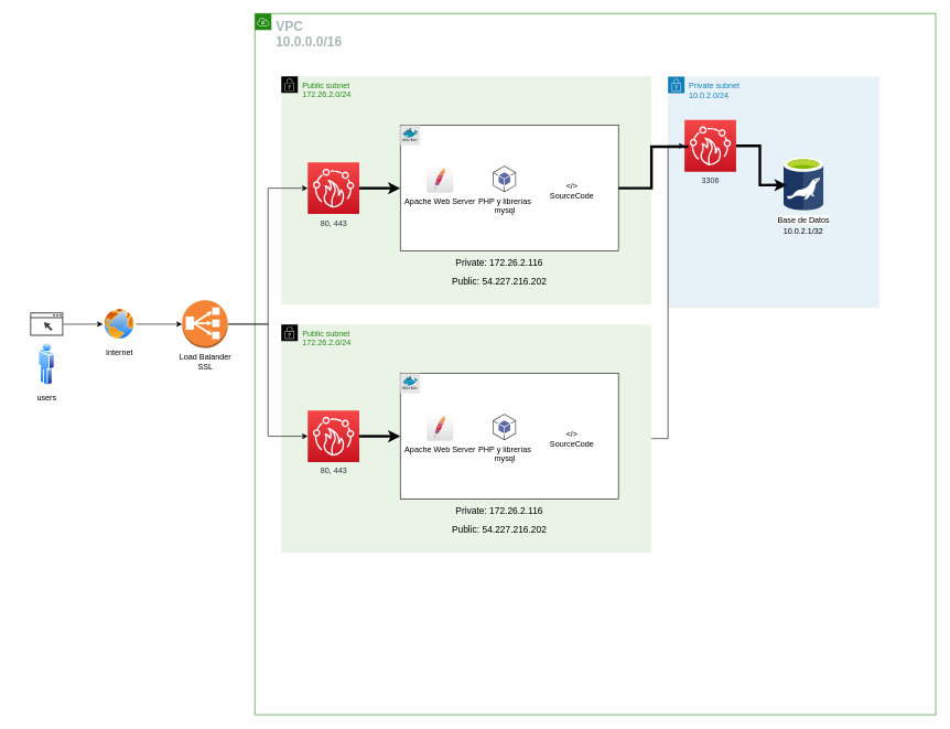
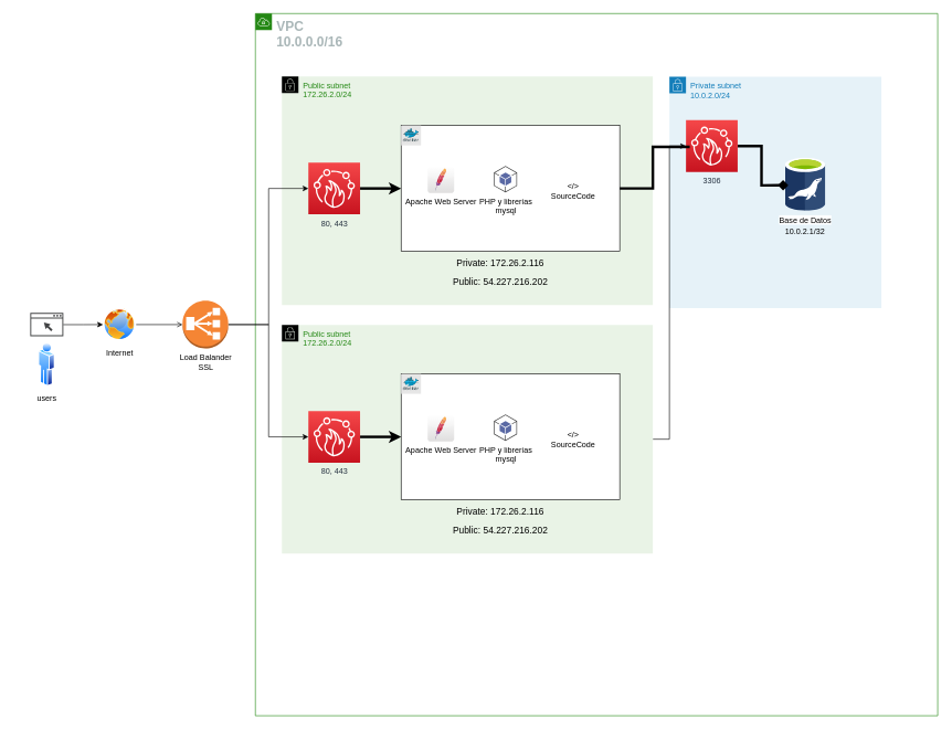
- <mxCell id="6" style="edgeStyle=orthogonalEdgeStyle;rounded=0;orthogonalLoop=1;jettySize=auto;html=1;entryX=0.073;entryY=0.517;entryDx=0;entryDy=0;entryPerimeter=0;strokeWidth=4;startArrow=none;" parent="1" source="20" target="5" edge="1"><mxGeometry relative="1" as="geometry" /></mxCell>
+ <mxCell id="6" style="edgeStyle=orthogonalEdgeStyle;rounded=0;orthogonalLoop=1;jettySize=auto;html=1;entryX=0.073;entryY=0.517;entryDx=0;entryDy=0;entryPerimeter=0;strokeWidth=4;startArrow=none;endArrow=diamond;" parent="1" source="20" target="5" edge="1"><mxGeometry relative="1" as="geometry" /></mxCell>
- <mxCell id="18" style="edgeStyle=orthogonalEdgeStyle;rounded=0;orthogonalLoop=1;jettySize=auto;html=1;" parent="1" source="19" target="38" edge="1"><mxGeometry relative="1" as="geometry" /></mxCell>
+ <mxCell id="18" style="edgeStyle=orthogonalEdgeStyle;rounded=0;orthogonalLoop=1;jettySize=auto;html=1;endArrow=open;" parent="1" source="19" target="38" edge="1"><mxGeometry relative="1" as="geometry" /></mxCell>
